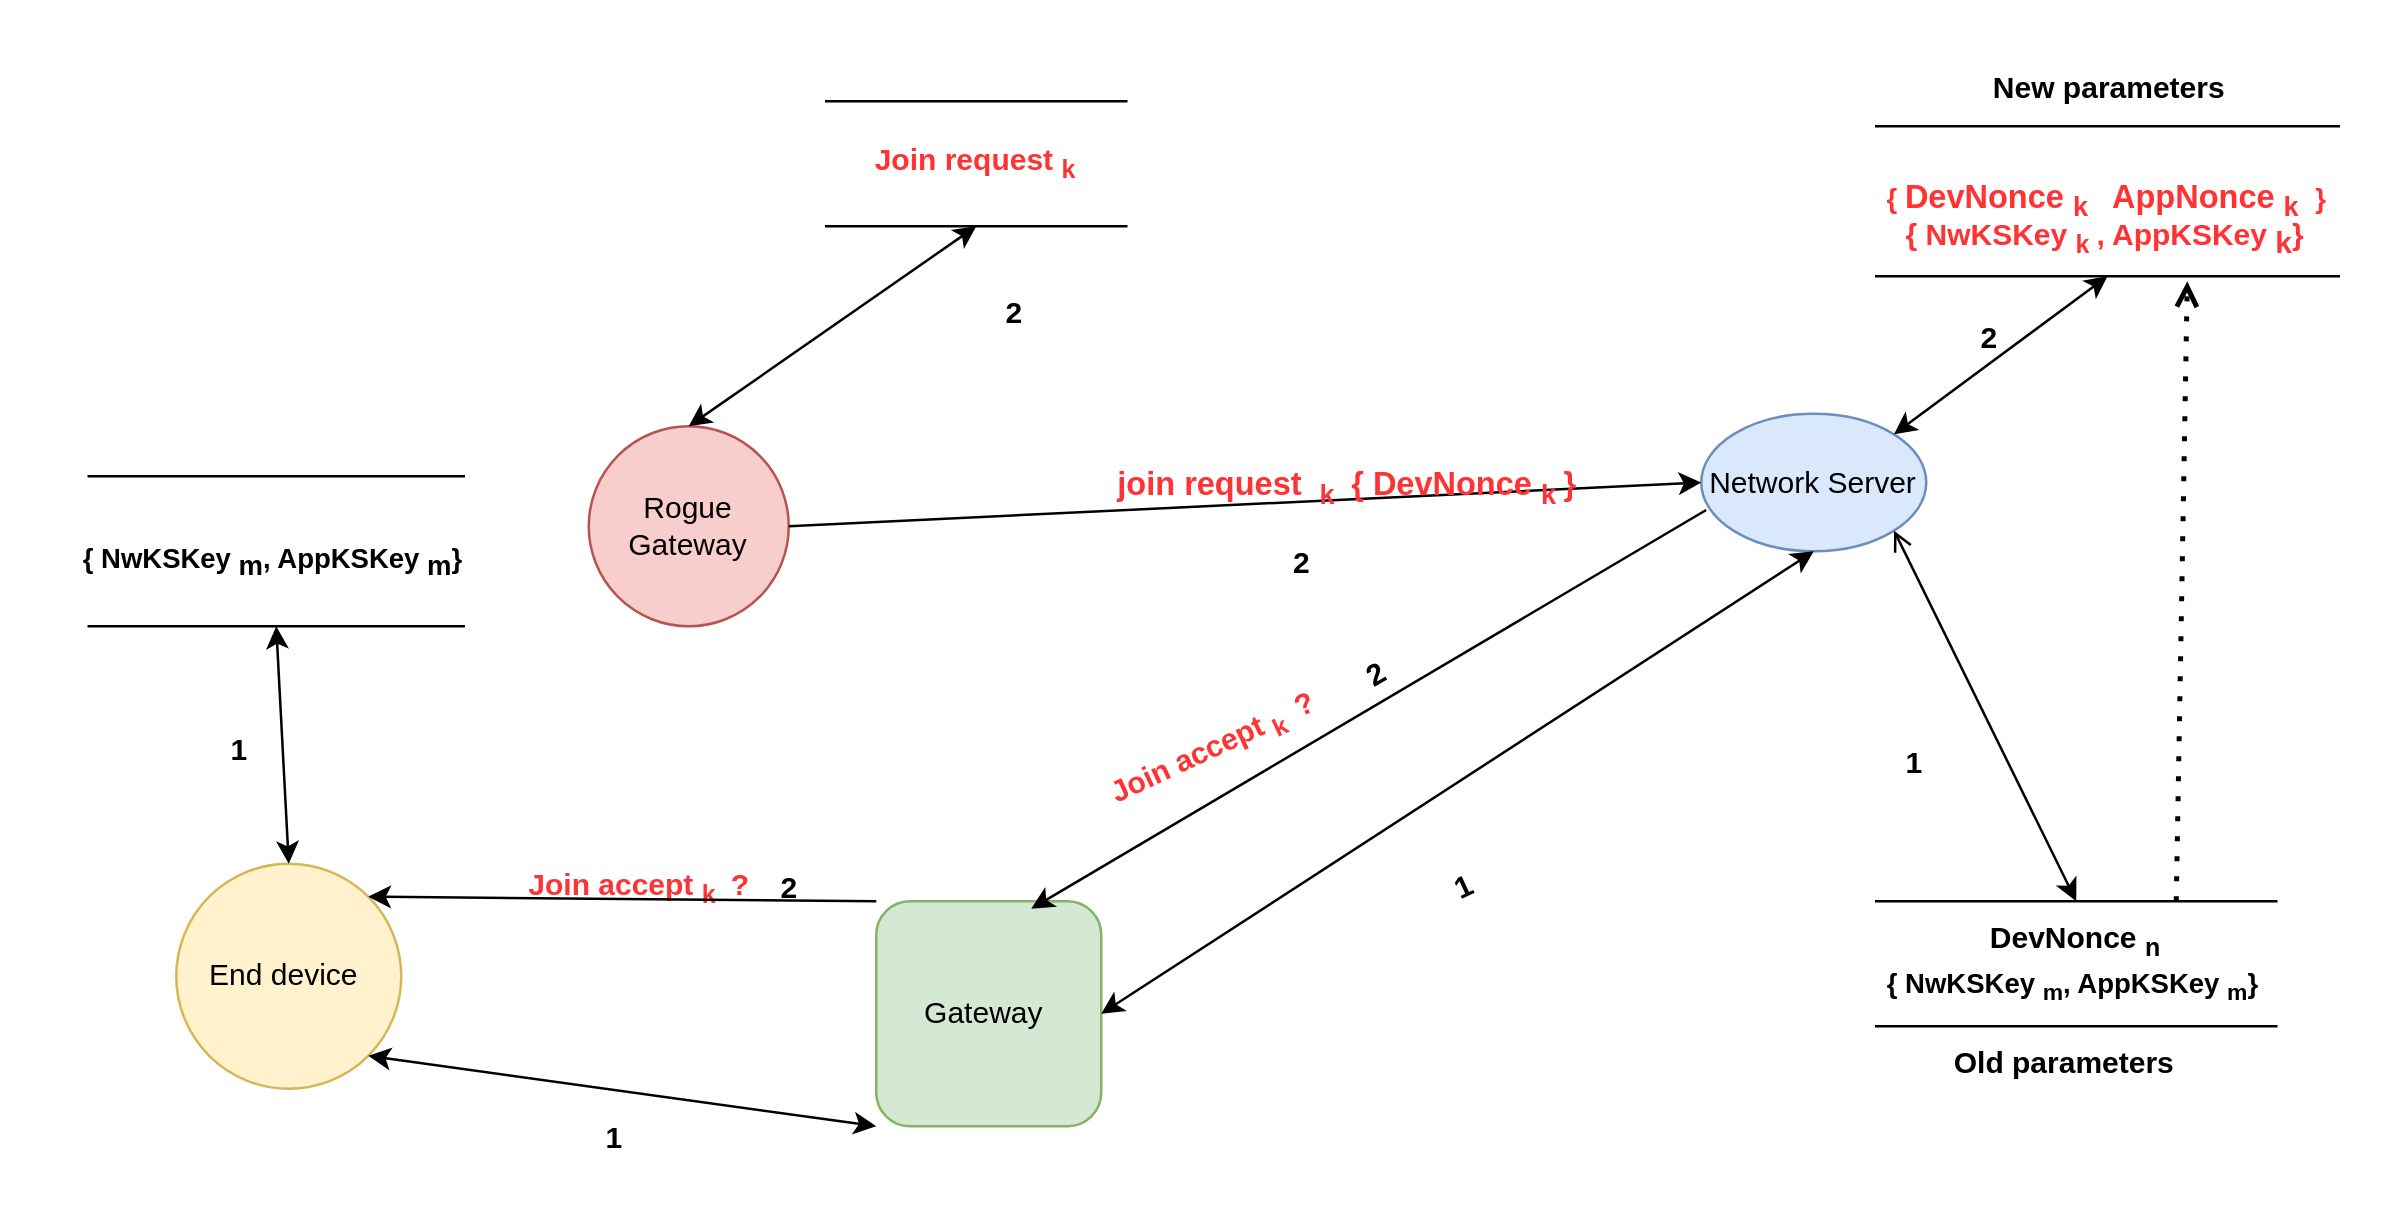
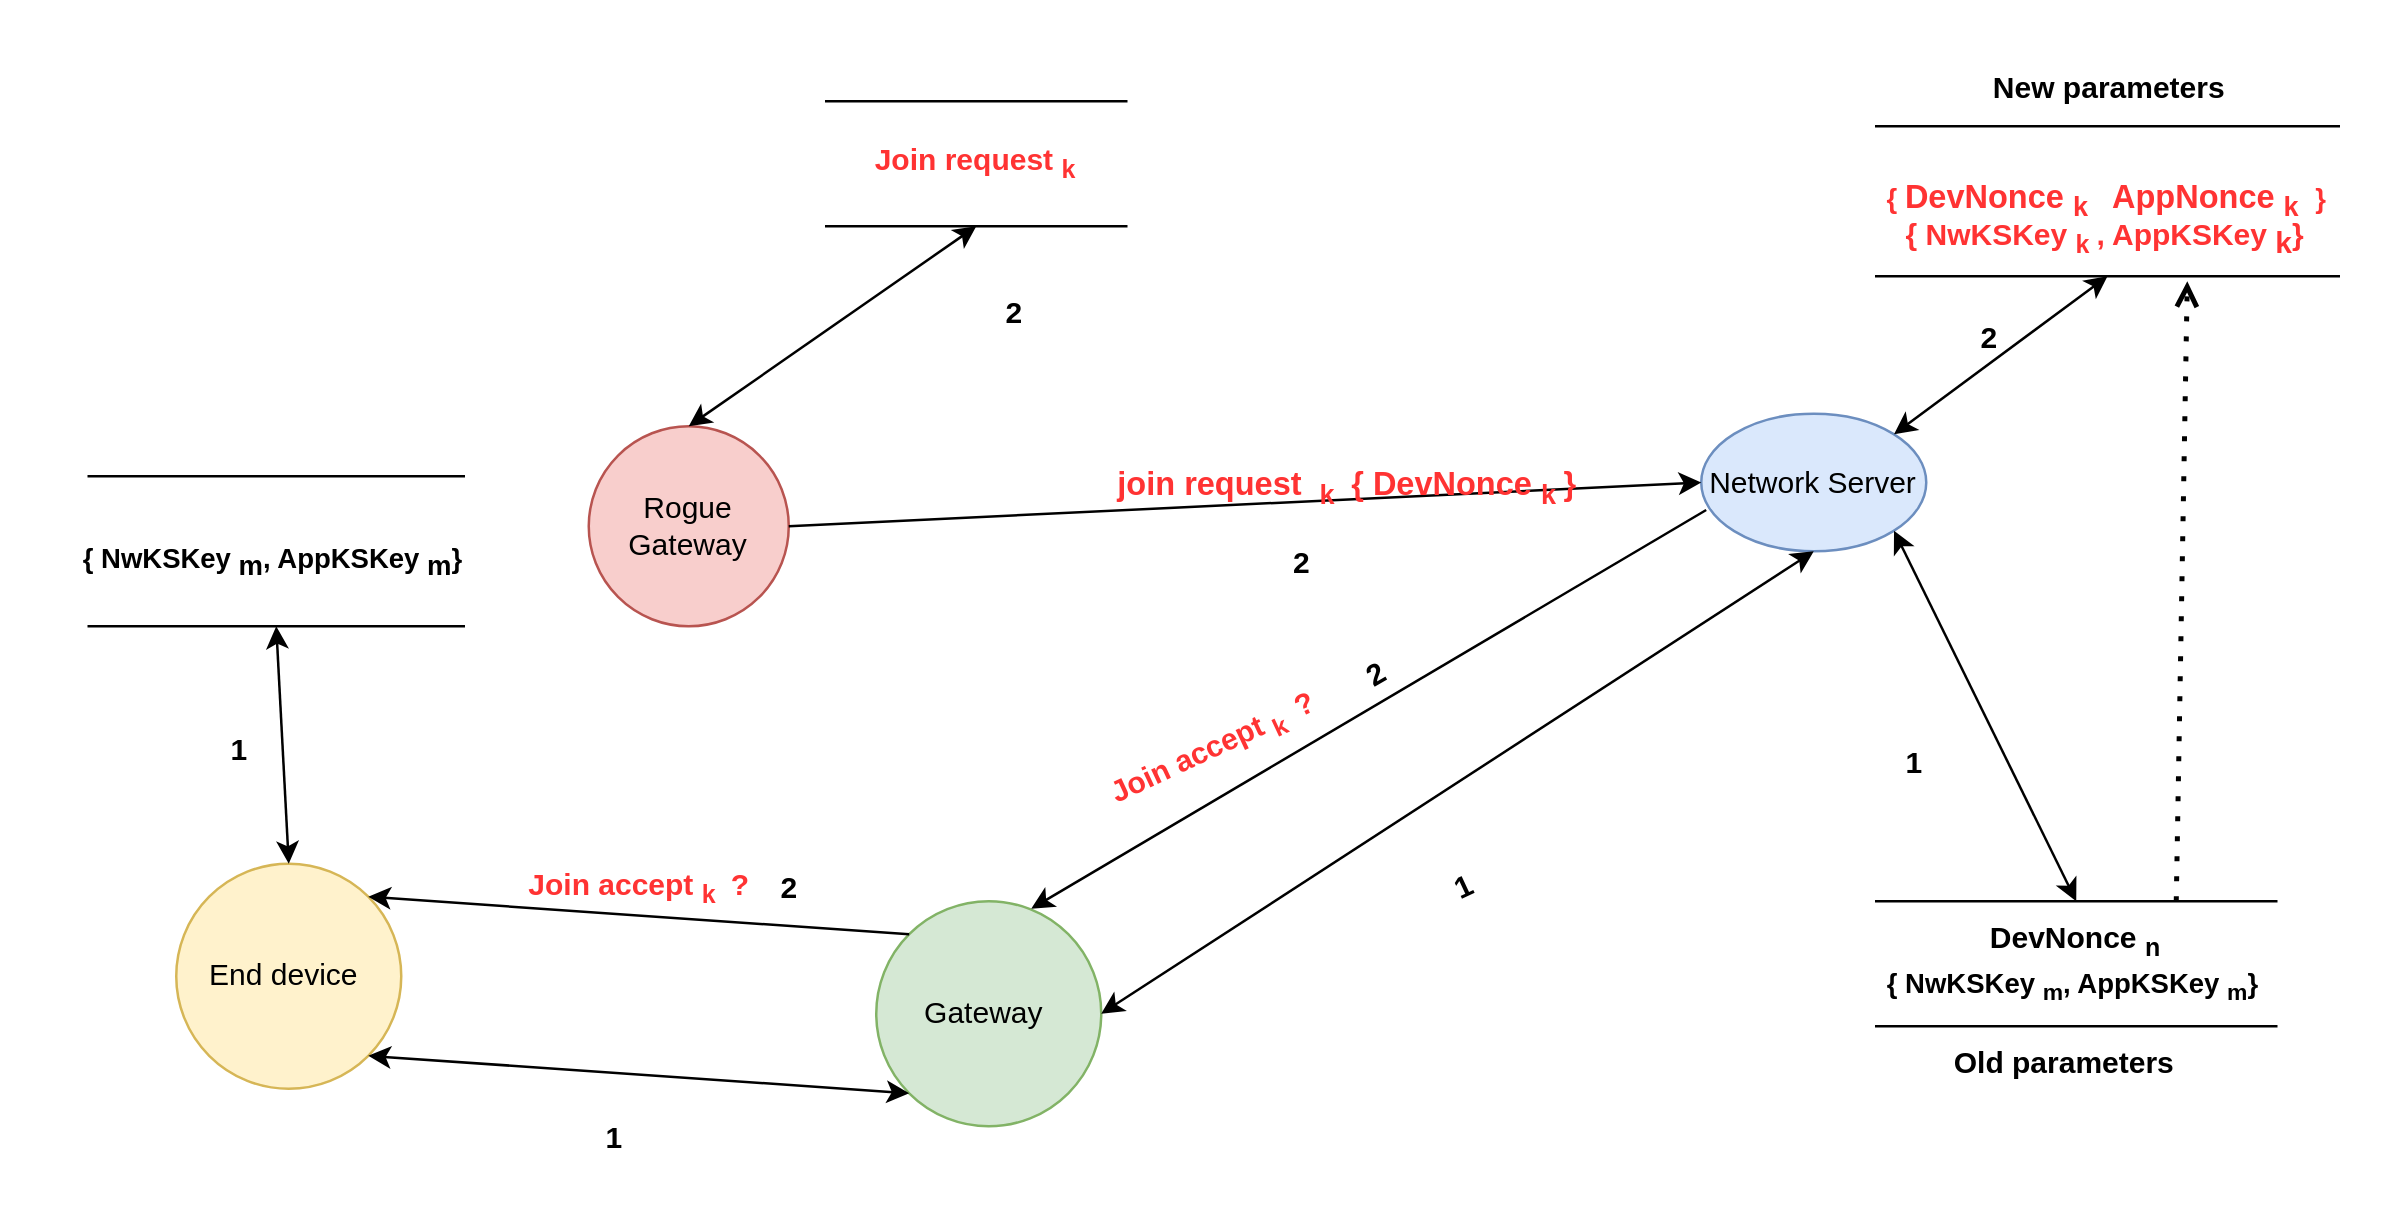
- <mxCell id="9" value="" style="endArrow=open;startArrow=classic;html=1;fontColor=#FF3333;rounded=0;exitX=0.5;exitY=0;exitDx=0;exitDy=0;entryX=1;entryY=1;entryDx=0;entryDy=0;" edge="1" parent="1" source="8" target="5"><mxGeometry width="50" height="50" relative="1" as="geometry"><mxPoint x="720" y="340" as="sourcePoint" /><mxPoint x="720" y="250" as="targetPoint" /></mxGeometry></mxCell>
+ <mxCell id="9" value="" style="endArrow=classic;startArrow=classic;html=1;fontColor=#FF3333;rounded=0;exitX=0.5;exitY=0;exitDx=0;exitDy=0;entryX=1;entryY=1;entryDx=0;entryDy=0;" edge="1" parent="1" source="8" target="5"><mxGeometry width="50" height="50" relative="1" as="geometry"><mxPoint x="720" y="340" as="sourcePoint" /><mxPoint x="720" y="250" as="targetPoint" /></mxGeometry></mxCell>
- <mxCell id="10" value="Gateway&amp;nbsp;" style="whiteSpace=wrap;html=1;aspect=fixed;fillColor=#d5e8d4;strokeColor=#82b366;rounded=1;" vertex="1" parent="1"><mxGeometry x="350" y="360" width="90" height="90" as="geometry" /></mxCell>
+ <mxCell id="10" value="Gateway&amp;nbsp;" style="ellipse;whiteSpace=wrap;html=1;aspect=fixed;fillColor=#d5e8d4;strokeColor=#82b366;" vertex="1" parent="1"><mxGeometry x="350" y="360" width="90" height="90" as="geometry" /></mxCell>
